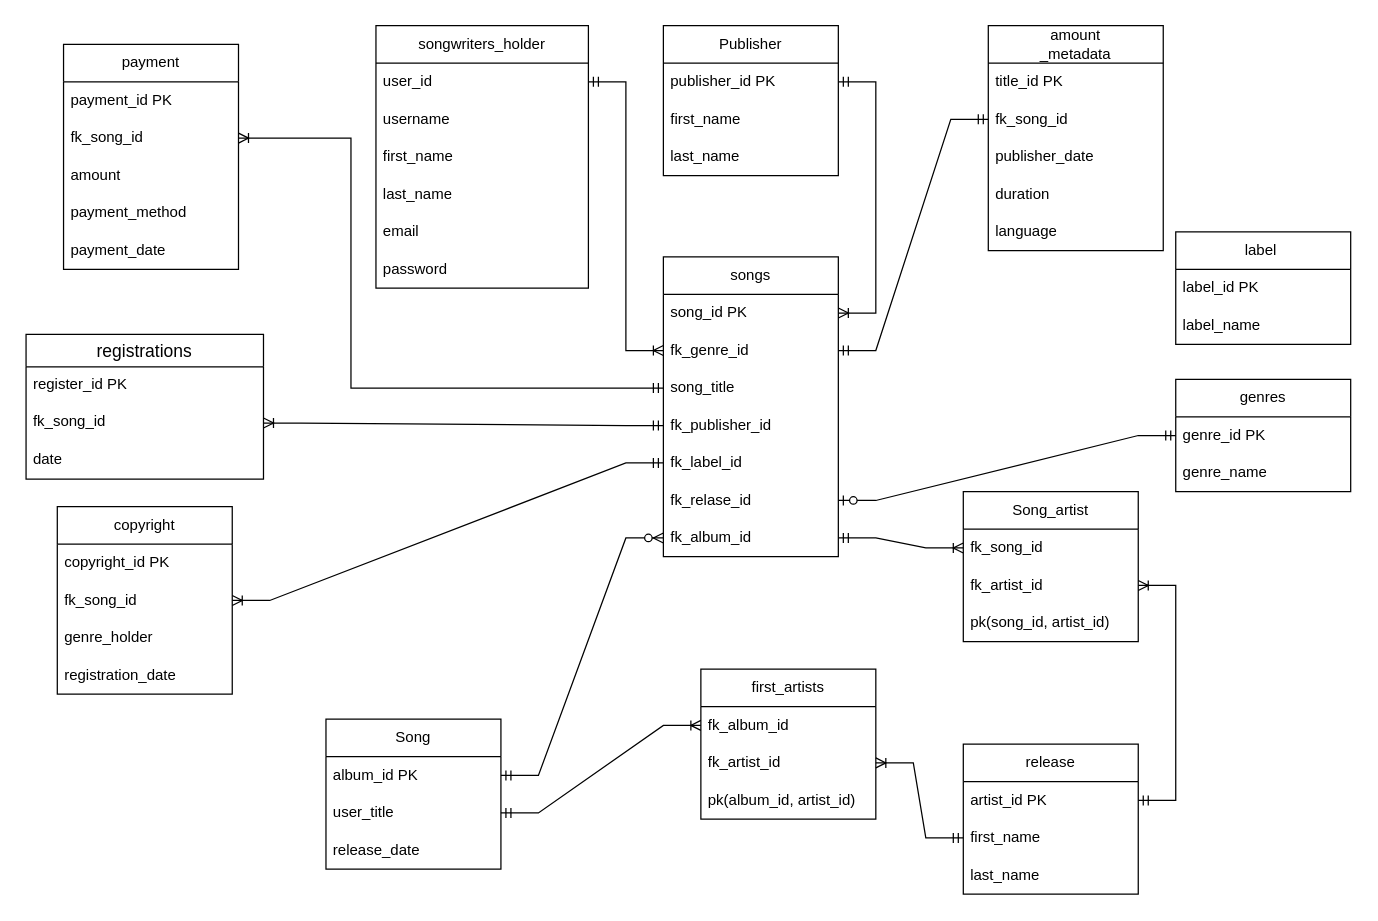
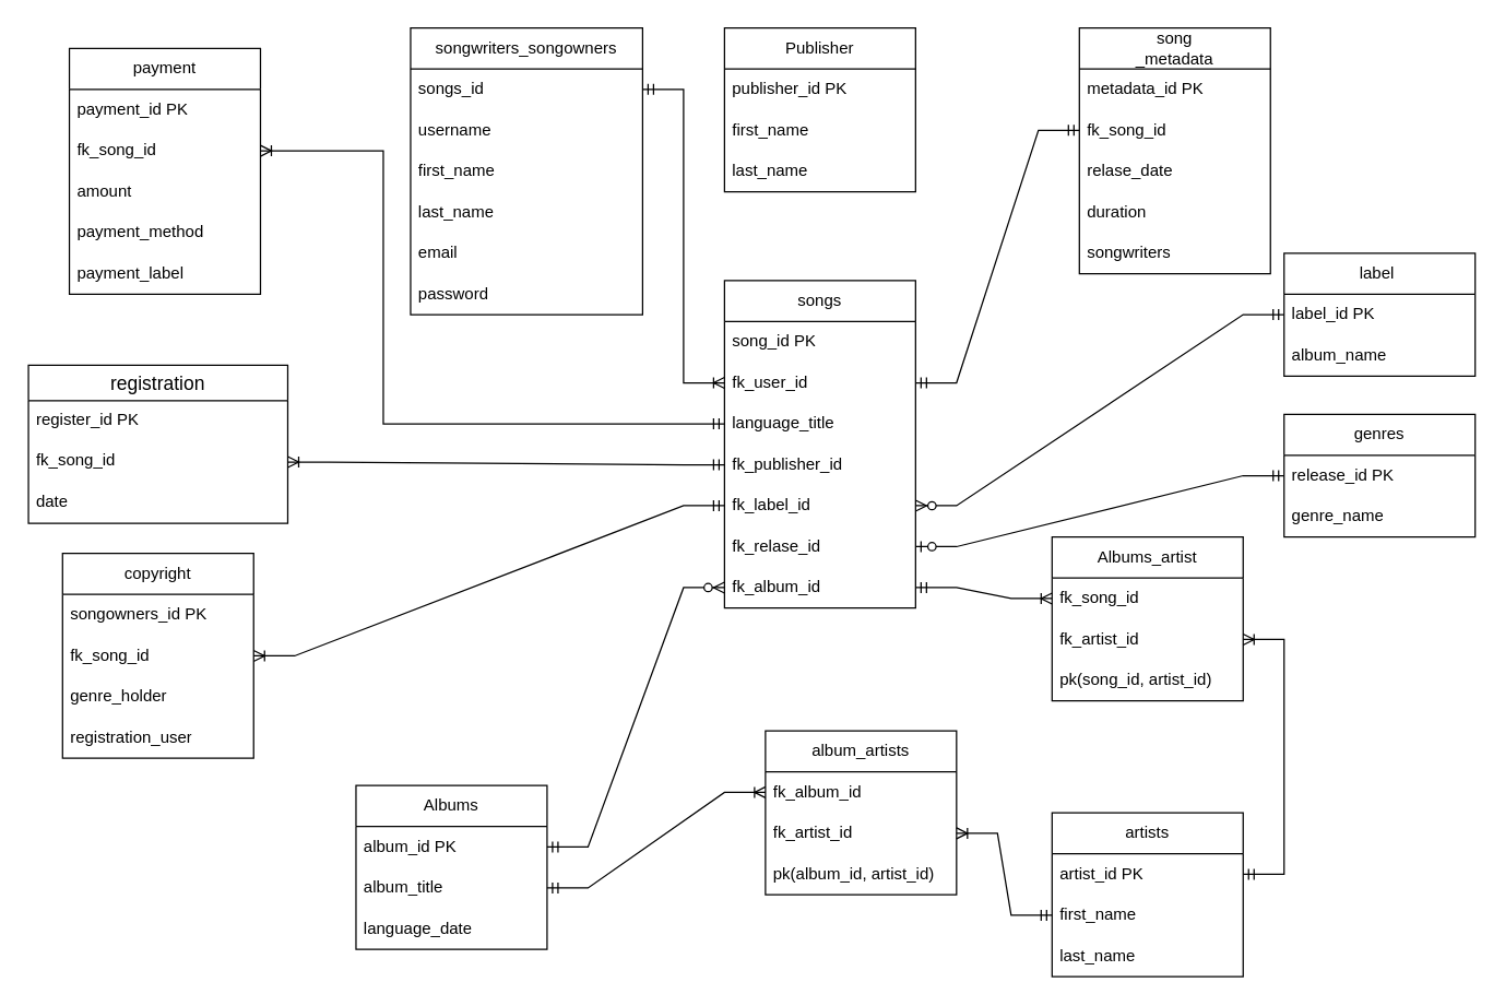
- <mxCell id="2" value="songwriters_holder" style="swimlane;fontStyle=0;childLayout=stackLayout;horizontal=1;startSize=30;horizontalStack=0;resizeParent=1;resizeParentMax=0;resizeLast=0;collapsible=1;marginBottom=0;whiteSpace=wrap;html=1;" parent="1" vertex="1"><mxGeometry x="300" y="20" width="170" height="210" as="geometry" /></mxCell>
+ <mxCell id="2" value="songwriters_songowners" style="swimlane;fontStyle=0;childLayout=stackLayout;horizontal=1;startSize=30;horizontalStack=0;resizeParent=1;resizeParentMax=0;resizeLast=0;collapsible=1;marginBottom=0;whiteSpace=wrap;html=1;" parent="1" vertex="1"><mxGeometry x="300" y="20" width="170" height="210" as="geometry" /></mxCell>
- <mxCell id="38" value="amount&lt;div&gt;_metadata&lt;/div&gt;" style="swimlane;fontStyle=0;childLayout=stackLayout;horizontal=1;startSize=30;horizontalStack=0;resizeParent=1;resizeParentMax=0;resizeLast=0;collapsible=1;marginBottom=0;whiteSpace=wrap;html=1;" parent="1" vertex="1"><mxGeometry x="790" y="20" width="140" height="180" as="geometry" /></mxCell>
+ <mxCell id="38" value="song&lt;div&gt;_metadata&lt;/div&gt;" style="swimlane;fontStyle=0;childLayout=stackLayout;horizontal=1;startSize=30;horizontalStack=0;resizeParent=1;resizeParentMax=0;resizeLast=0;collapsible=1;marginBottom=0;whiteSpace=wrap;html=1;" parent="1" vertex="1"><mxGeometry x="790" y="20" width="140" height="180" as="geometry" /></mxCell>
- <mxCell id="3" value="user_id" style="text;strokeColor=none;fillColor=none;align=left;verticalAlign=middle;spacingLeft=4;spacingRight=4;overflow=hidden;points=[[0,0.5],[1,0.5]];portConstraint=eastwest;rotatable=0;whiteSpace=wrap;html=1;" parent="2" vertex="1"><mxGeometry y="30" width="170" height="30" as="geometry" /></mxCell>
+ <mxCell id="3" value="songs_id" style="text;strokeColor=none;fillColor=none;align=left;verticalAlign=middle;spacingLeft=4;spacingRight=4;overflow=hidden;points=[[0,0.5],[1,0.5]];portConstraint=eastwest;rotatable=0;whiteSpace=wrap;html=1;" parent="2" vertex="1"><mxGeometry y="30" width="170" height="30" as="geometry" /></mxCell>
- <mxCell id="39" value="title_id PK" style="text;strokeColor=none;fillColor=none;align=left;verticalAlign=middle;spacingLeft=4;spacingRight=4;overflow=hidden;points=[[0,0.5],[1,0.5]];portConstraint=eastwest;rotatable=0;whiteSpace=wrap;html=1;" parent="38" vertex="1"><mxGeometry y="30" width="140" height="30" as="geometry" /></mxCell>
+ <mxCell id="39" value="metadata_id PK" style="text;strokeColor=none;fillColor=none;align=left;verticalAlign=middle;spacingLeft=4;spacingRight=4;overflow=hidden;points=[[0,0.5],[1,0.5]];portConstraint=eastwest;rotatable=0;whiteSpace=wrap;html=1;" parent="38" vertex="1"><mxGeometry y="30" width="140" height="30" as="geometry" /></mxCell>
- <mxCell id="41" value="publisher_date" style="text;strokeColor=none;fillColor=none;align=left;verticalAlign=middle;spacingLeft=4;spacingRight=4;overflow=hidden;points=[[0,0.5],[1,0.5]];portConstraint=eastwest;rotatable=0;whiteSpace=wrap;html=1;" parent="38" vertex="1"><mxGeometry y="90" width="140" height="30" as="geometry" /></mxCell>
+ <mxCell id="41" value="relase_date" style="text;strokeColor=none;fillColor=none;align=left;verticalAlign=middle;spacingLeft=4;spacingRight=4;overflow=hidden;points=[[0,0.5],[1,0.5]];portConstraint=eastwest;rotatable=0;whiteSpace=wrap;html=1;" parent="38" vertex="1"><mxGeometry y="90" width="140" height="30" as="geometry" /></mxCell>
- <mxCell id="71" value="" style="edgeStyle=entityRelationEdgeStyle;fontSize=12;html=1;endArrow=ERoneToMany;startArrow=ERmandOne;rounded=0;" edge="1" parent="1" source="56" target="10"><mxGeometry width="100" height="100" relative="1" as="geometry"><mxPoint x="470" y="355" as="sourcePoint" /><mxPoint x="240" y="505" as="targetPoint" /></mxGeometry></mxCell>
- <mxCell id="43" value="language" style="text;strokeColor=none;fillColor=none;align=left;verticalAlign=middle;spacingLeft=4;spacingRight=4;overflow=hidden;points=[[0,0.5],[1,0.5]];portConstraint=eastwest;rotatable=0;whiteSpace=wrap;html=1;" parent="38" vertex="1"><mxGeometry y="150" width="140" height="30" as="geometry" /></mxCell>
+ <mxCell id="43" value="songwriters" style="text;strokeColor=none;fillColor=none;align=left;verticalAlign=middle;spacingLeft=4;spacingRight=4;overflow=hidden;points=[[0,0.5],[1,0.5]];portConstraint=eastwest;rotatable=0;whiteSpace=wrap;html=1;" parent="38" vertex="1"><mxGeometry y="150" width="140" height="30" as="geometry" /></mxCell>
- <mxCell id="22" value="payment_date" style="text;strokeColor=none;fillColor=none;align=left;verticalAlign=middle;spacingLeft=4;spacingRight=4;overflow=hidden;points=[[0,0.5],[1,0.5]];portConstraint=eastwest;rotatable=0;whiteSpace=wrap;html=1;" vertex="1" parent="17"><mxGeometry y="150" width="140" height="30" as="geometry" /></mxCell>
+ <mxCell id="22" value="payment_label" style="text;strokeColor=none;fillColor=none;align=left;verticalAlign=middle;spacingLeft=4;spacingRight=4;overflow=hidden;points=[[0,0.5],[1,0.5]];portConstraint=eastwest;rotatable=0;whiteSpace=wrap;html=1;" vertex="1" parent="17"><mxGeometry y="150" width="140" height="30" as="geometry" /></mxCell>
- <mxCell id="37" value="label_name" style="text;strokeColor=none;fillColor=none;align=left;verticalAlign=middle;spacingLeft=4;spacingRight=4;overflow=hidden;points=[[0,0.5],[1,0.5]];portConstraint=eastwest;rotatable=0;whiteSpace=wrap;html=1;" parent="35" vertex="1"><mxGeometry y="60" width="140" height="30" as="geometry" /></mxCell>
+ <mxCell id="37" value="album_name" style="text;strokeColor=none;fillColor=none;align=left;verticalAlign=middle;spacingLeft=4;spacingRight=4;overflow=hidden;points=[[0,0.5],[1,0.5]];portConstraint=eastwest;rotatable=0;whiteSpace=wrap;html=1;" parent="35" vertex="1"><mxGeometry y="60" width="140" height="30" as="geometry" /></mxCell>
- <mxCell id="11" value="fk_genre_id" style="text;strokeColor=none;fillColor=none;align=left;verticalAlign=middle;spacingLeft=4;spacingRight=4;overflow=hidden;points=[[0,0.5],[1,0.5]];portConstraint=eastwest;rotatable=0;whiteSpace=wrap;html=1;" vertex="1" parent="9"><mxGeometry y="60" width="140" height="30" as="geometry" /></mxCell>
+ <mxCell id="11" value="fk_user_id" style="text;strokeColor=none;fillColor=none;align=left;verticalAlign=middle;spacingLeft=4;spacingRight=4;overflow=hidden;points=[[0,0.5],[1,0.5]];portConstraint=eastwest;rotatable=0;whiteSpace=wrap;html=1;" vertex="1" parent="9"><mxGeometry y="60" width="140" height="30" as="geometry" /></mxCell>
- <mxCell id="45" value="registrations" style="swimlane;fontStyle=0;childLayout=stackLayout;horizontal=1;startSize=26;horizontalStack=0;resizeParent=1;resizeParentMax=0;resizeLast=0;collapsible=1;marginBottom=0;align=center;fontSize=14;" parent="1" vertex="1"><mxGeometry x="20" y="267" width="190" height="116" as="geometry" /></mxCell>
+ <mxCell id="45" value="registration" style="swimlane;fontStyle=0;childLayout=stackLayout;horizontal=1;startSize=26;horizontalStack=0;resizeParent=1;resizeParentMax=0;resizeLast=0;collapsible=1;marginBottom=0;align=center;fontSize=14;" parent="1" vertex="1"><mxGeometry x="20" y="267" width="190" height="116" as="geometry" /></mxCell>
+ <mxCell id="49" value="" style="edgeStyle=entityRelationEdgeStyle;fontSize=12;html=1;endArrow=ERzeroToMany;startArrow=ERmandOne;rounded=0;" parent="1" source="36" target="14" edge="1"><mxGeometry width="100" height="100" relative="1" as="geometry"><mxPoint x="720" y="235" as="sourcePoint" /><mxPoint x="820" y="135" as="targetPoint" /></mxGeometry></mxCell>
- <mxCell id="12" value="song_title" style="text;strokeColor=none;fillColor=none;align=left;verticalAlign=middle;spacingLeft=4;spacingRight=4;overflow=hidden;points=[[0,0.5],[1,0.5]];portConstraint=eastwest;rotatable=0;whiteSpace=wrap;html=1;" parent="9" vertex="1"><mxGeometry y="90" width="140" height="30" as="geometry" /></mxCell>
+ <mxCell id="12" value="language_title" style="text;strokeColor=none;fillColor=none;align=left;verticalAlign=middle;spacingLeft=4;spacingRight=4;overflow=hidden;points=[[0,0.5],[1,0.5]];portConstraint=eastwest;rotatable=0;whiteSpace=wrap;html=1;" parent="9" vertex="1"><mxGeometry y="90" width="140" height="30" as="geometry" /></mxCell>
- <mxCell id="28" value="genre_id PK" style="text;strokeColor=none;fillColor=none;align=left;verticalAlign=middle;spacingLeft=4;spacingRight=4;overflow=hidden;points=[[0,0.5],[1,0.5]];portConstraint=eastwest;rotatable=0;whiteSpace=wrap;html=1;" parent="27" vertex="1"><mxGeometry y="30" width="140" height="30" as="geometry" /></mxCell>
+ <mxCell id="28" value="release_id PK" style="text;strokeColor=none;fillColor=none;align=left;verticalAlign=middle;spacingLeft=4;spacingRight=4;overflow=hidden;points=[[0,0.5],[1,0.5]];portConstraint=eastwest;rotatable=0;whiteSpace=wrap;html=1;" parent="27" vertex="1"><mxGeometry y="30" width="140" height="30" as="geometry" /></mxCell>
- <mxCell id="51" value="Song_artist" style="swimlane;fontStyle=0;childLayout=stackLayout;horizontal=1;startSize=30;horizontalStack=0;resizeParent=1;resizeParentMax=0;resizeLast=0;collapsible=1;marginBottom=0;whiteSpace=wrap;html=1;" parent="1" vertex="1"><mxGeometry x="770" y="393" width="140" height="120" as="geometry" /></mxCell>
+ <mxCell id="51" value="Albums_artist" style="swimlane;fontStyle=0;childLayout=stackLayout;horizontal=1;startSize=30;horizontalStack=0;resizeParent=1;resizeParentMax=0;resizeLast=0;collapsible=1;marginBottom=0;whiteSpace=wrap;html=1;" parent="1" vertex="1"><mxGeometry x="770" y="393" width="140" height="120" as="geometry" /></mxCell>
- <mxCell id="31" value="copyright_id PK" style="text;strokeColor=none;fillColor=none;align=left;verticalAlign=middle;spacingLeft=4;spacingRight=4;overflow=hidden;points=[[0,0.5],[1,0.5]];portConstraint=eastwest;rotatable=0;whiteSpace=wrap;html=1;" parent="30" vertex="1"><mxGeometry y="30" width="140" height="30" as="geometry" /></mxCell>
+ <mxCell id="31" value="songowners_id PK" style="text;strokeColor=none;fillColor=none;align=left;verticalAlign=middle;spacingLeft=4;spacingRight=4;overflow=hidden;points=[[0,0.5],[1,0.5]];portConstraint=eastwest;rotatable=0;whiteSpace=wrap;html=1;" parent="30" vertex="1"><mxGeometry y="30" width="140" height="30" as="geometry" /></mxCell>
- <mxCell id="34" value="registration_date" style="text;strokeColor=none;fillColor=none;align=left;verticalAlign=middle;spacingLeft=4;spacingRight=4;overflow=hidden;points=[[0,0.5],[1,0.5]];portConstraint=eastwest;rotatable=0;whiteSpace=wrap;html=1;" vertex="1" parent="30"><mxGeometry y="120" width="140" height="30" as="geometry" /></mxCell>
+ <mxCell id="34" value="registration_user" style="text;strokeColor=none;fillColor=none;align=left;verticalAlign=middle;spacingLeft=4;spacingRight=4;overflow=hidden;points=[[0,0.5],[1,0.5]];portConstraint=eastwest;rotatable=0;whiteSpace=wrap;html=1;" vertex="1" parent="30"><mxGeometry y="120" width="140" height="30" as="geometry" /></mxCell>
- <mxCell id="65" value="first_artists" style="swimlane;fontStyle=0;childLayout=stackLayout;horizontal=1;startSize=30;horizontalStack=0;resizeParent=1;resizeParentMax=0;resizeLast=0;collapsible=1;marginBottom=0;whiteSpace=wrap;html=1;" vertex="1" parent="1"><mxGeometry x="560" y="535" width="140" height="120" as="geometry" /></mxCell>
+ <mxCell id="65" value="album_artists" style="swimlane;fontStyle=0;childLayout=stackLayout;horizontal=1;startSize=30;horizontalStack=0;resizeParent=1;resizeParentMax=0;resizeLast=0;collapsible=1;marginBottom=0;whiteSpace=wrap;html=1;" vertex="1" parent="1"><mxGeometry x="560" y="535" width="140" height="120" as="geometry" /></mxCell>
- <mxCell id="61" value="Song" style="swimlane;fontStyle=0;childLayout=stackLayout;horizontal=1;startSize=30;horizontalStack=0;resizeParent=1;resizeParentMax=0;resizeLast=0;collapsible=1;marginBottom=0;whiteSpace=wrap;html=1;" parent="1" vertex="1"><mxGeometry x="260" y="575" width="140" height="120" as="geometry" /></mxCell>
+ <mxCell id="61" value="Albums" style="swimlane;fontStyle=0;childLayout=stackLayout;horizontal=1;startSize=30;horizontalStack=0;resizeParent=1;resizeParentMax=0;resizeLast=0;collapsible=1;marginBottom=0;whiteSpace=wrap;html=1;" parent="1" vertex="1"><mxGeometry x="260" y="575" width="140" height="120" as="geometry" /></mxCell>
- <mxCell id="23" value="release" style="swimlane;fontStyle=0;childLayout=stackLayout;horizontal=1;startSize=30;horizontalStack=0;resizeParent=1;resizeParentMax=0;resizeLast=0;collapsible=1;marginBottom=0;whiteSpace=wrap;html=1;" parent="1" vertex="1"><mxGeometry x="770" y="595" width="140" height="120" as="geometry" /></mxCell>
+ <mxCell id="23" value="artists" style="swimlane;fontStyle=0;childLayout=stackLayout;horizontal=1;startSize=30;horizontalStack=0;resizeParent=1;resizeParentMax=0;resizeLast=0;collapsible=1;marginBottom=0;whiteSpace=wrap;html=1;" parent="1" vertex="1"><mxGeometry x="770" y="595" width="140" height="120" as="geometry" /></mxCell>
- <mxCell id="63" value="user_title" style="text;strokeColor=none;fillColor=none;align=left;verticalAlign=middle;spacingLeft=4;spacingRight=4;overflow=hidden;points=[[0,0.5],[1,0.5]];portConstraint=eastwest;rotatable=0;whiteSpace=wrap;html=1;" parent="61" vertex="1"><mxGeometry y="60" width="140" height="30" as="geometry" /></mxCell>
+ <mxCell id="63" value="album_title" style="text;strokeColor=none;fillColor=none;align=left;verticalAlign=middle;spacingLeft=4;spacingRight=4;overflow=hidden;points=[[0,0.5],[1,0.5]];portConstraint=eastwest;rotatable=0;whiteSpace=wrap;html=1;" parent="61" vertex="1"><mxGeometry y="60" width="140" height="30" as="geometry" /></mxCell>
- <mxCell id="64" value="release_date" style="text;strokeColor=none;fillColor=none;align=left;verticalAlign=middle;spacingLeft=4;spacingRight=4;overflow=hidden;points=[[0,0.5],[1,0.5]];portConstraint=eastwest;rotatable=0;whiteSpace=wrap;html=1;" parent="61" vertex="1"><mxGeometry y="90" width="140" height="30" as="geometry" /></mxCell>
+ <mxCell id="64" value="language_date" style="text;strokeColor=none;fillColor=none;align=left;verticalAlign=middle;spacingLeft=4;spacingRight=4;overflow=hidden;points=[[0,0.5],[1,0.5]];portConstraint=eastwest;rotatable=0;whiteSpace=wrap;html=1;" parent="61" vertex="1"><mxGeometry y="90" width="140" height="30" as="geometry" /></mxCell>
